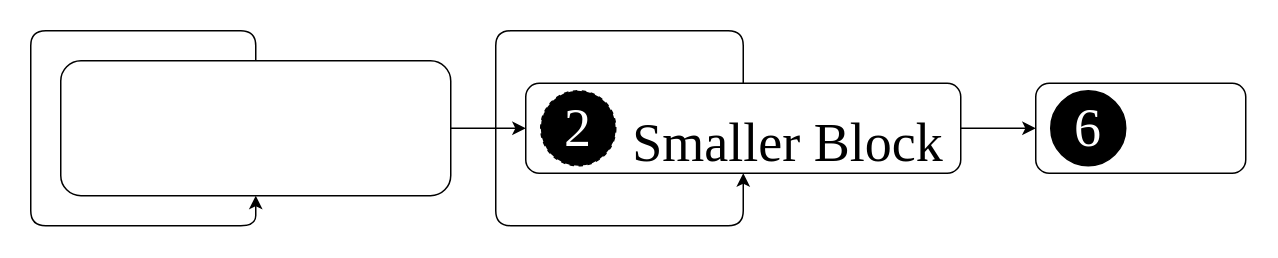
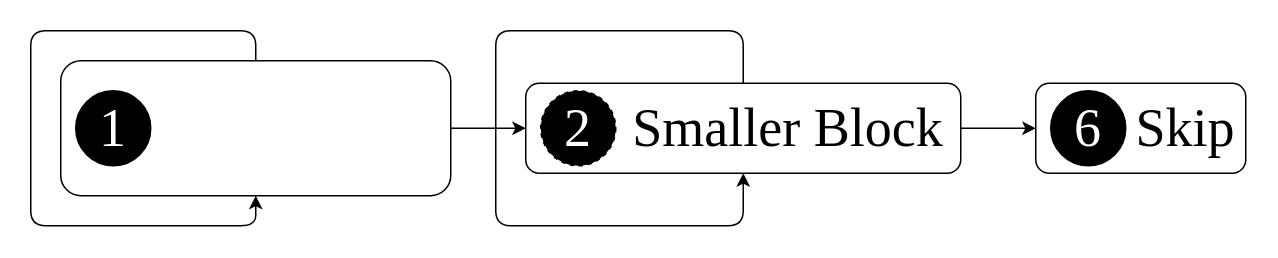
+ <mxCell id="2" value="&lt;font style=&quot;font-size: 36px; color: rgb(255, 255, 255);&quot; face=&quot;Times New Roman&quot;&gt;1&lt;/font&gt;" style="ellipse;whiteSpace=wrap;html=1;aspect=fixed;fillColor=#000000;" vertex="1" parent="1"><mxGeometry x="50" y="60" width="50" height="50" as="geometry" /></mxCell>
+ <mxCell id="6" value="&lt;font style=&quot;font-size: 36px;&quot; face=&quot;Times New Roman&quot;&gt;Skip&lt;/font&gt;" style="text;html=1;align=center;verticalAlign=middle;whiteSpace=wrap;rounded=0;" vertex="1" parent="1"><mxGeometry x="760" y="70" width="60" height="30" as="geometry" /></mxCell>
- <mxCell id="4" value="&lt;font style=&quot;font-size: 36px;&quot; face=&quot;Times New Roman&quot;&gt;Smaller Block&lt;/font&gt;" style="text;html=1;align=center;verticalAlign=middle;whiteSpace=wrap;rounded=0;" vertex="1" parent="1"><mxGeometry x="420" y="80" width="210" height="30" as="geometry" /></mxCell>
+ <mxCell id="4" value="&lt;font style=&quot;font-size: 36px;&quot; face=&quot;Times New Roman&quot;&gt;Smaller Block&lt;/font&gt;" style="text;html=1;align=center;verticalAlign=middle;whiteSpace=wrap;rounded=0;" vertex="1" parent="1"><mxGeometry x="420" y="70" width="210" height="30" as="geometry" /></mxCell>
